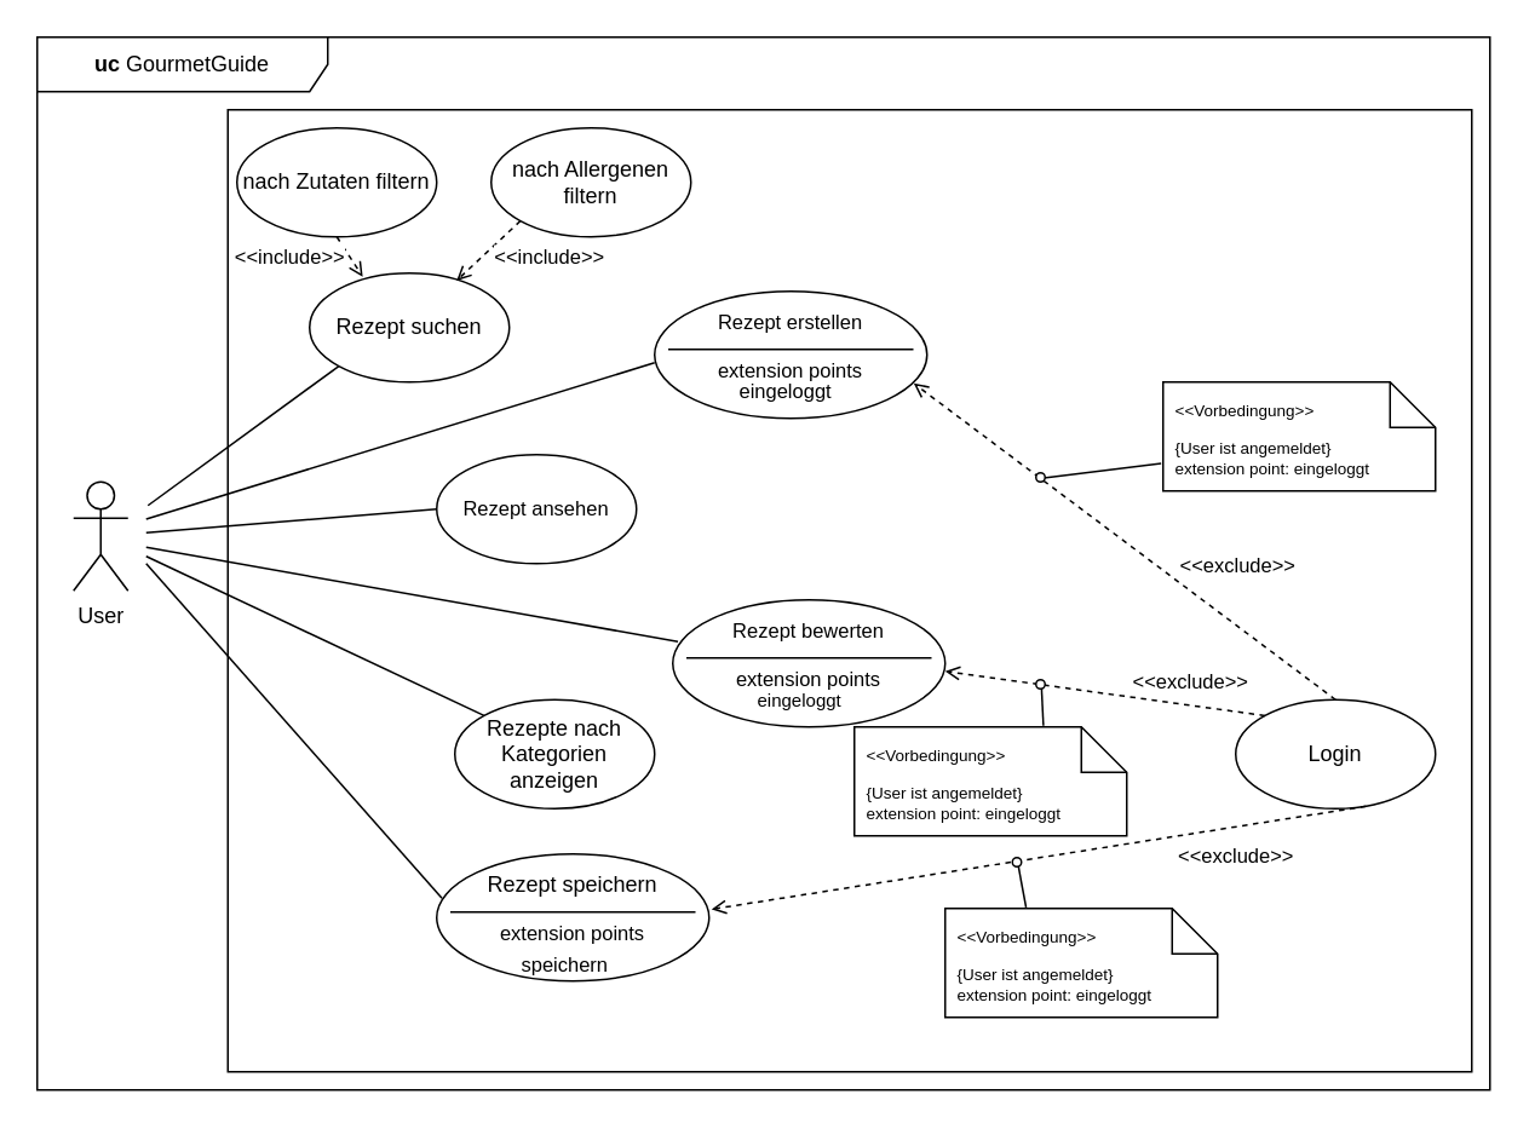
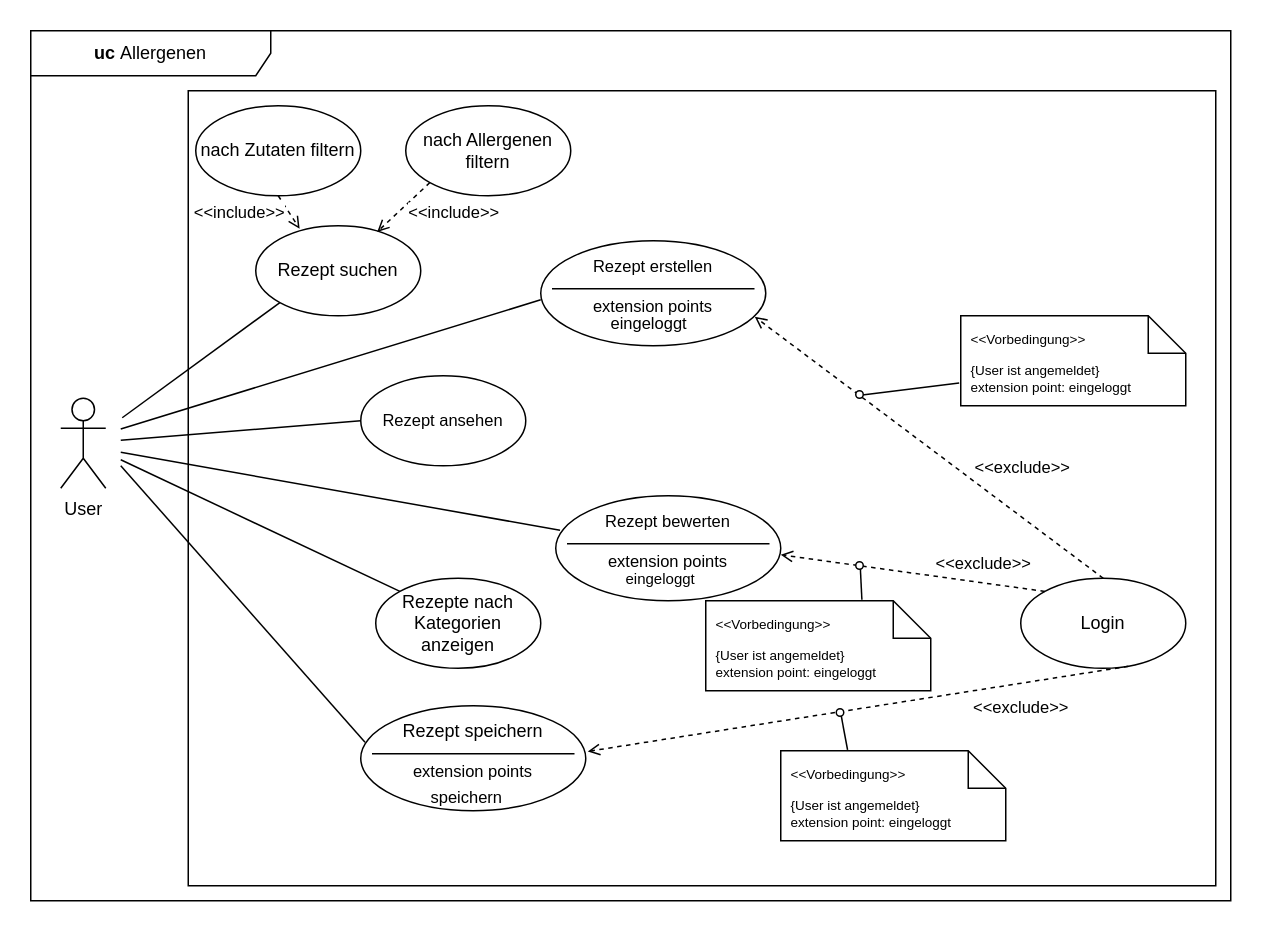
- <mxCell id="53" value="&lt;b&gt;uc &lt;/b&gt;GourmetGuide" style="shape=umlFrame;whiteSpace=wrap;html=1;pointerEvents=0;recursiveResize=0;container=1;collapsible=0;width=160;" vertex="1" parent="1"><mxGeometry x="20" y="20" width="800" height="580" as="geometry" /></mxCell>
+ <mxCell id="53" value="&lt;b&gt;uc &lt;/b&gt;Allergenen" style="shape=umlFrame;whiteSpace=wrap;html=1;pointerEvents=0;recursiveResize=0;container=1;collapsible=0;width=160;" vertex="1" parent="1"><mxGeometry x="20" y="20" width="800" height="580" as="geometry" /></mxCell>
